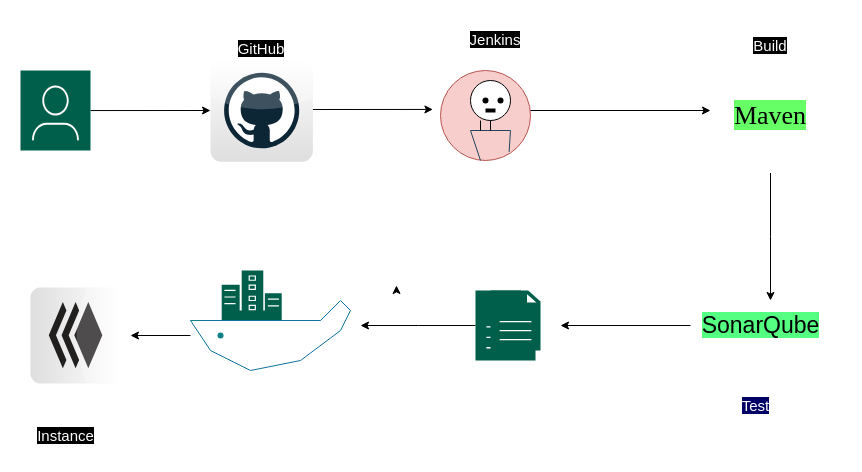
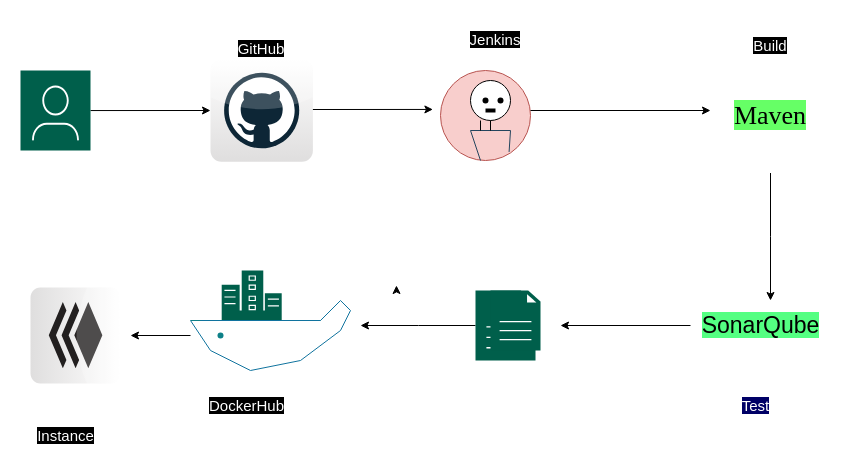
+ <mxCell id="33" value="&lt;font color=&quot;#ffffff&quot;&gt;&lt;span style=&quot;font-size: 15px; background-color: rgb(0, 0, 0);&quot;&gt;DockerHub&lt;/span&gt;&lt;/font&gt;" style="text;html=1;align=center;verticalAlign=middle;resizable=0;points=[];autosize=1;strokeColor=none;fillColor=none;" vertex="1" parent="1"><mxGeometry x="196.2" y="390" width="100" height="30" as="geometry" /></mxCell>
